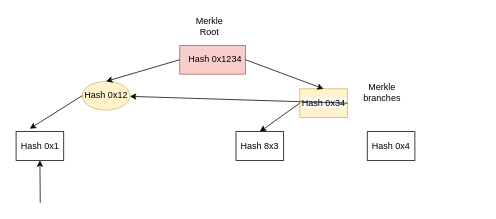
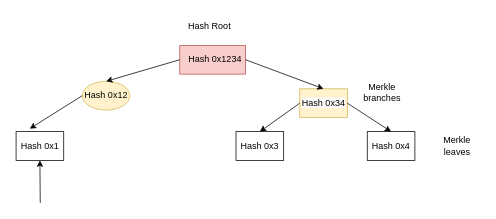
- <mxCell id="8" value="Merkle Root" style="text;html=1;strokeColor=none;fillColor=none;align=center;verticalAlign=middle;whiteSpace=wrap;rounded=0;" vertex="1" parent="1"><mxGeometry x="249" y="20" width="60" height="30" as="geometry" /></mxCell>
+ <mxCell id="8" value="Hash Root" style="text;html=1;strokeColor=none;fillColor=none;align=center;verticalAlign=middle;whiteSpace=wrap;rounded=0;" vertex="1" parent="1"><mxGeometry x="249" y="20" width="60" height="30" as="geometry" /></mxCell>
- <mxCell id="15" value="" style="endArrow=classic;html=1;rounded=0;exitX=1;exitY=0.5;exitDx=0;exitDy=0;" edge="1" parent="1" source="4" target="5"><mxGeometry width="50" height="50" relative="1" as="geometry"><mxPoint x="279" y="119" as="sourcePoint" /><mxPoint x="181" y="148" as="targetPoint" /></mxGeometry></mxCell>
+ <mxCell id="15" value="" style="endArrow=classic;html=1;rounded=0;exitX=1;exitY=0.5;exitDx=0;exitDy=0;entryX=0.5;entryY=0;entryDx=0;entryDy=0;" edge="1" parent="1" source="4" target="7"><mxGeometry width="50" height="50" relative="1" as="geometry"><mxPoint x="279" y="119" as="sourcePoint" /><mxPoint x="181" y="148" as="targetPoint" /></mxGeometry></mxCell>
- <mxCell id="6" value="Hash 8x3" style="rounded=0;whiteSpace=wrap;html=1;" vertex="1" parent="1"><mxGeometry x="314.001" y="175" width="63.542" height="38.333" as="geometry" /></mxCell>
+ <mxCell id="6" value="Hash 0x3" style="rounded=0;whiteSpace=wrap;html=1;" vertex="1" parent="1"><mxGeometry x="314.001" y="175" width="63.542" height="38.333" as="geometry" /></mxCell>
+ <mxCell id="10" value="Merkle leaves" style="text;html=1;strokeColor=none;fillColor=none;align=center;verticalAlign=middle;whiteSpace=wrap;rounded=0;" vertex="1" parent="1"><mxGeometry x="579" y="179.17" width="60" height="30" as="geometry" /></mxCell>
